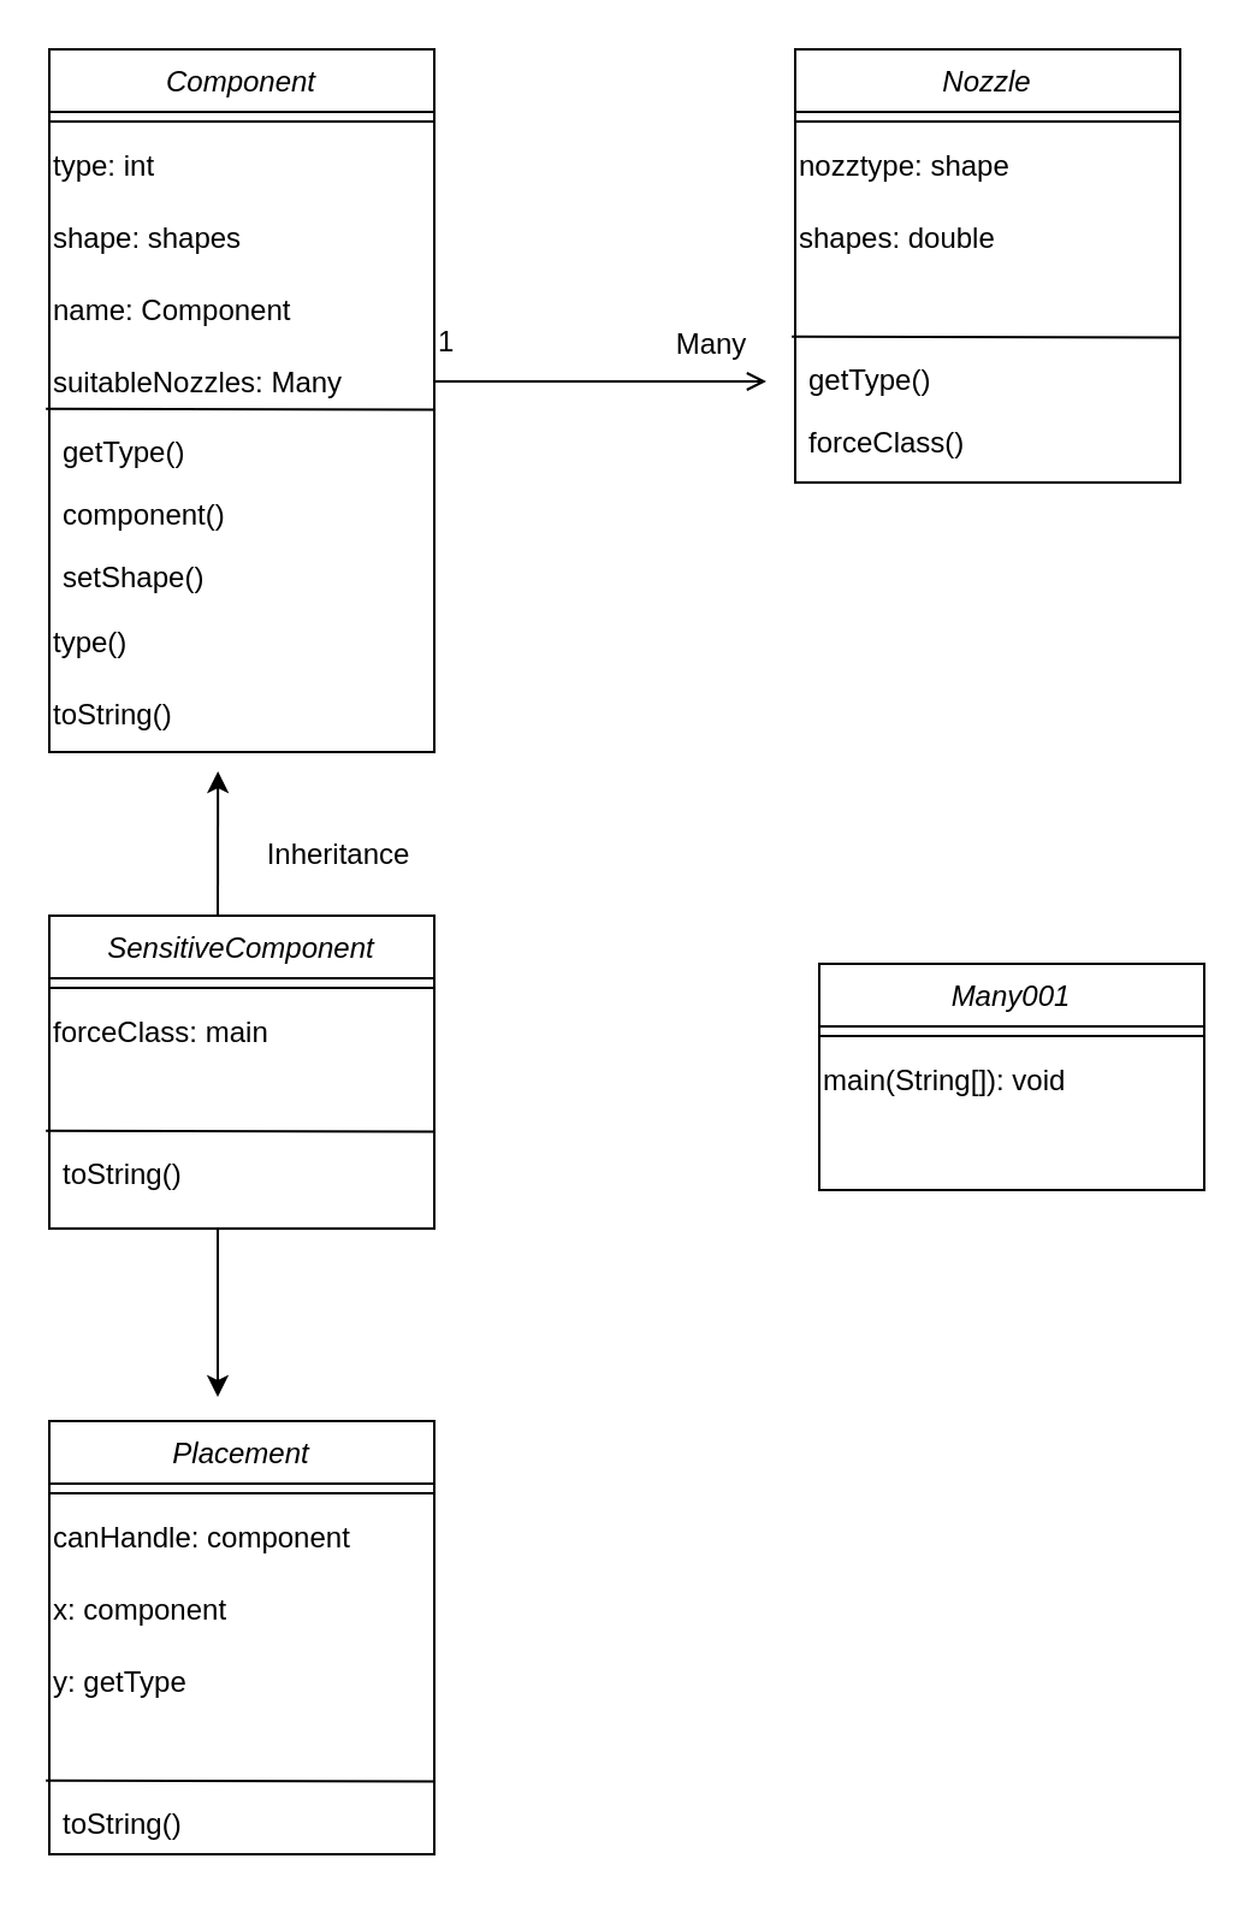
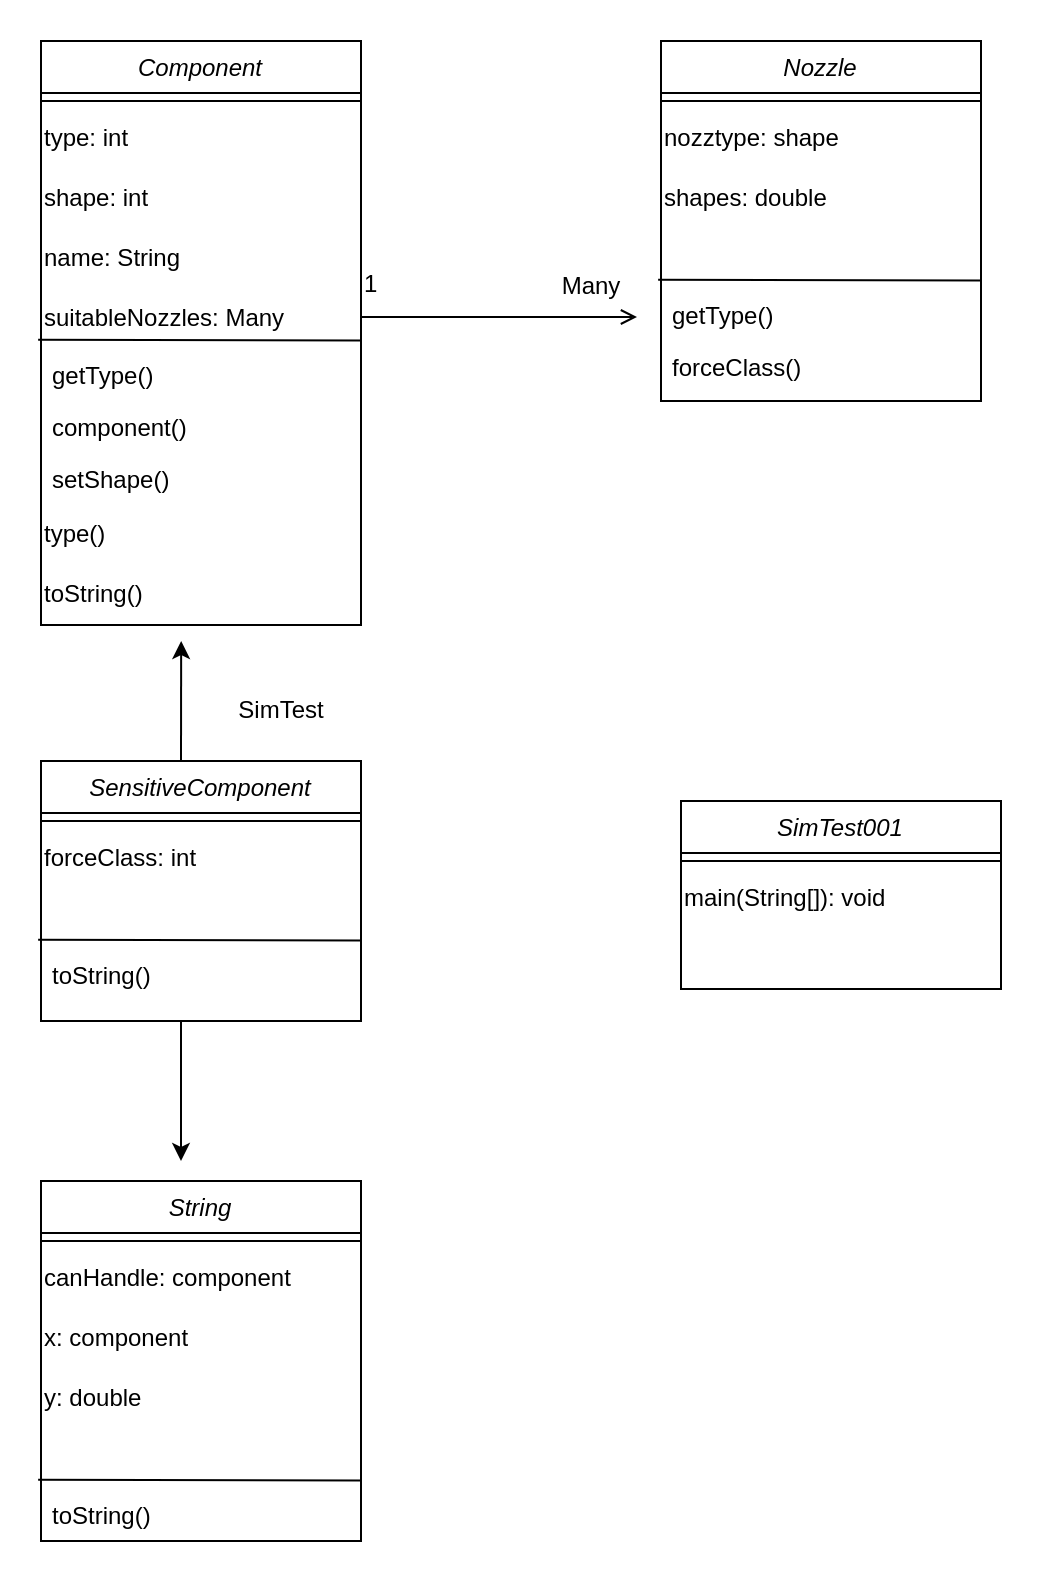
- <mxCell id="5" value="&lt;div align=&quot;left&quot;&gt;shape: shapes&lt;/div&gt;" style="text;html=1;align=left;verticalAlign=middle;resizable=0;points=[];autosize=1;strokeColor=none;fillColor=none;" vertex="1" parent="2"><mxGeometry y="64" width="160" height="30" as="geometry" /></mxCell>
+ <mxCell id="5" value="&lt;div align=&quot;left&quot;&gt;shape: int&lt;/div&gt;" style="text;html=1;align=left;verticalAlign=middle;resizable=0;points=[];autosize=1;strokeColor=none;fillColor=none;" vertex="1" parent="2"><mxGeometry y="64" width="160" height="30" as="geometry" /></mxCell>
- <mxCell id="6" value="&lt;div align=&quot;left&quot;&gt;name: Component&lt;/div&gt;" style="text;html=1;align=left;verticalAlign=middle;resizable=0;points=[];autosize=1;strokeColor=none;fillColor=none;" vertex="1" parent="2"><mxGeometry y="94" width="160" height="30" as="geometry" /></mxCell>
+ <mxCell id="6" value="&lt;div align=&quot;left&quot;&gt;name: String&lt;/div&gt;" style="text;html=1;align=left;verticalAlign=middle;resizable=0;points=[];autosize=1;strokeColor=none;fillColor=none;" vertex="1" parent="2"><mxGeometry y="94" width="160" height="30" as="geometry" /></mxCell>
- <mxCell id="47" value="&lt;div&gt;Inheritance&lt;/div&gt;" style="text;html=1;align=center;verticalAlign=middle;resizable=0;points=[];autosize=1;strokeColor=none;fillColor=none;" vertex="1" parent="1"><mxGeometry x="100" y="340" width="80" height="30" as="geometry" /></mxCell>
+ <mxCell id="47" value="&lt;div&gt;SimTest&lt;/div&gt;" style="text;html=1;align=center;verticalAlign=middle;resizable=0;points=[];autosize=1;strokeColor=none;fillColor=none;" vertex="1" parent="1"><mxGeometry x="100" y="340" width="80" height="30" as="geometry" /></mxCell>
- <mxCell id="42" value="Many001" style="swimlane;fontStyle=2;align=center;verticalAlign=top;childLayout=stackLayout;horizontal=1;startSize=26;horizontalStack=0;resizeParent=1;resizeLast=0;collapsible=1;marginBottom=0;rounded=0;shadow=0;strokeWidth=1;" vertex="1" parent="1"><mxGeometry x="340" y="400" width="160" height="94" as="geometry"><mxRectangle x="230" y="140" width="160" height="26" as="alternateBounds" /></mxGeometry></mxCell>
+ <mxCell id="42" value="SimTest001" style="swimlane;fontStyle=2;align=center;verticalAlign=top;childLayout=stackLayout;horizontal=1;startSize=26;horizontalStack=0;resizeParent=1;resizeLast=0;collapsible=1;marginBottom=0;rounded=0;shadow=0;strokeWidth=1;" vertex="1" parent="1"><mxGeometry x="340" y="400" width="160" height="94" as="geometry"><mxRectangle x="230" y="140" width="160" height="26" as="alternateBounds" /></mxGeometry></mxCell>
- <mxCell id="28" value="forceClass: main" style="text;html=1;align=left;verticalAlign=middle;resizable=0;points=[];autosize=1;strokeColor=none;fillColor=none;" vertex="1" parent="26"><mxGeometry y="34" width="160" height="30" as="geometry" /></mxCell>
+ <mxCell id="28" value="forceClass: int" style="text;html=1;align=left;verticalAlign=middle;resizable=0;points=[];autosize=1;strokeColor=none;fillColor=none;" vertex="1" parent="26"><mxGeometry y="34" width="160" height="30" as="geometry" /></mxCell>
- <mxCell id="33" value="Placement" style="swimlane;fontStyle=2;align=center;verticalAlign=top;childLayout=stackLayout;horizontal=1;startSize=26;horizontalStack=0;resizeParent=1;resizeLast=0;collapsible=1;marginBottom=0;rounded=0;shadow=0;strokeWidth=1;" vertex="1" parent="1"><mxGeometry x="20" y="590" width="160" height="180" as="geometry"><mxRectangle x="230" y="140" width="160" height="26" as="alternateBounds" /></mxGeometry></mxCell>
+ <mxCell id="33" value="String" style="swimlane;fontStyle=2;align=center;verticalAlign=top;childLayout=stackLayout;horizontal=1;startSize=26;horizontalStack=0;resizeParent=1;resizeLast=0;collapsible=1;marginBottom=0;rounded=0;shadow=0;strokeWidth=1;" vertex="1" parent="1"><mxGeometry x="20" y="590" width="160" height="180" as="geometry"><mxRectangle x="230" y="140" width="160" height="26" as="alternateBounds" /></mxGeometry></mxCell>
- <mxCell id="37" value="&lt;div align=&quot;left&quot;&gt;y: getType&lt;/div&gt;" style="text;html=1;align=left;verticalAlign=middle;resizable=0;points=[];autosize=1;strokeColor=none;fillColor=none;" vertex="1" parent="33"><mxGeometry y="94" width="160" height="30" as="geometry" /></mxCell>
+ <mxCell id="37" value="&lt;div align=&quot;left&quot;&gt;y: double&lt;/div&gt;" style="text;html=1;align=left;verticalAlign=middle;resizable=0;points=[];autosize=1;strokeColor=none;fillColor=none;" vertex="1" parent="33"><mxGeometry y="94" width="160" height="30" as="geometry" /></mxCell>
